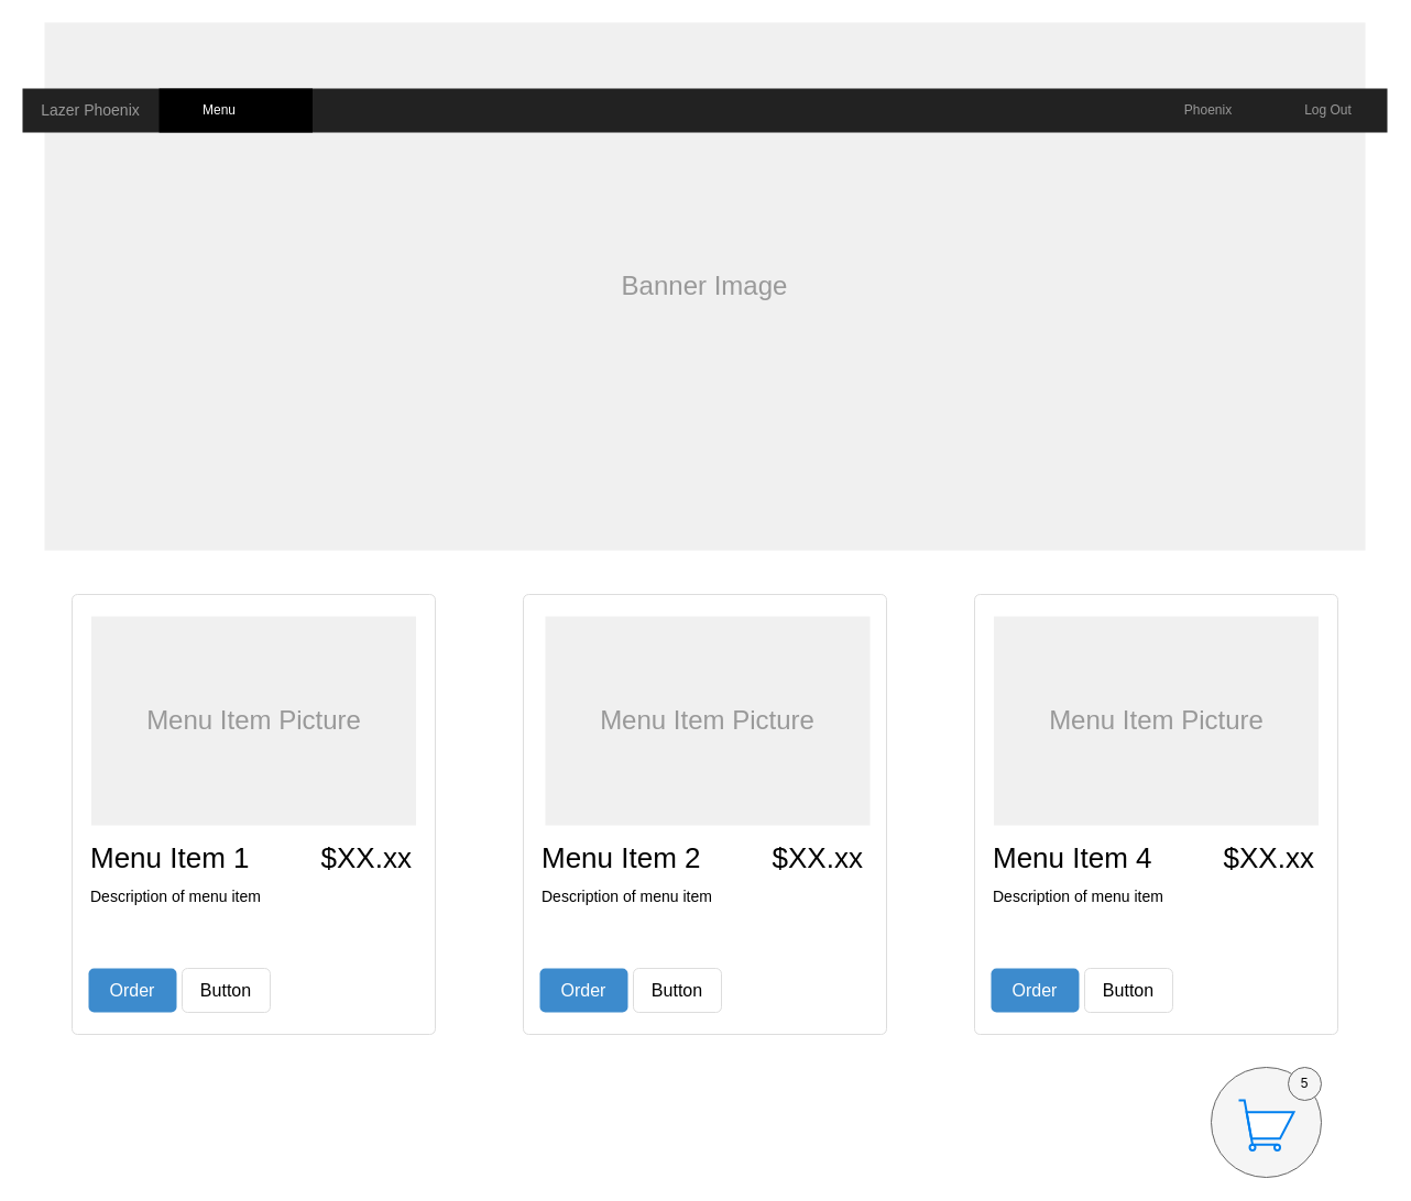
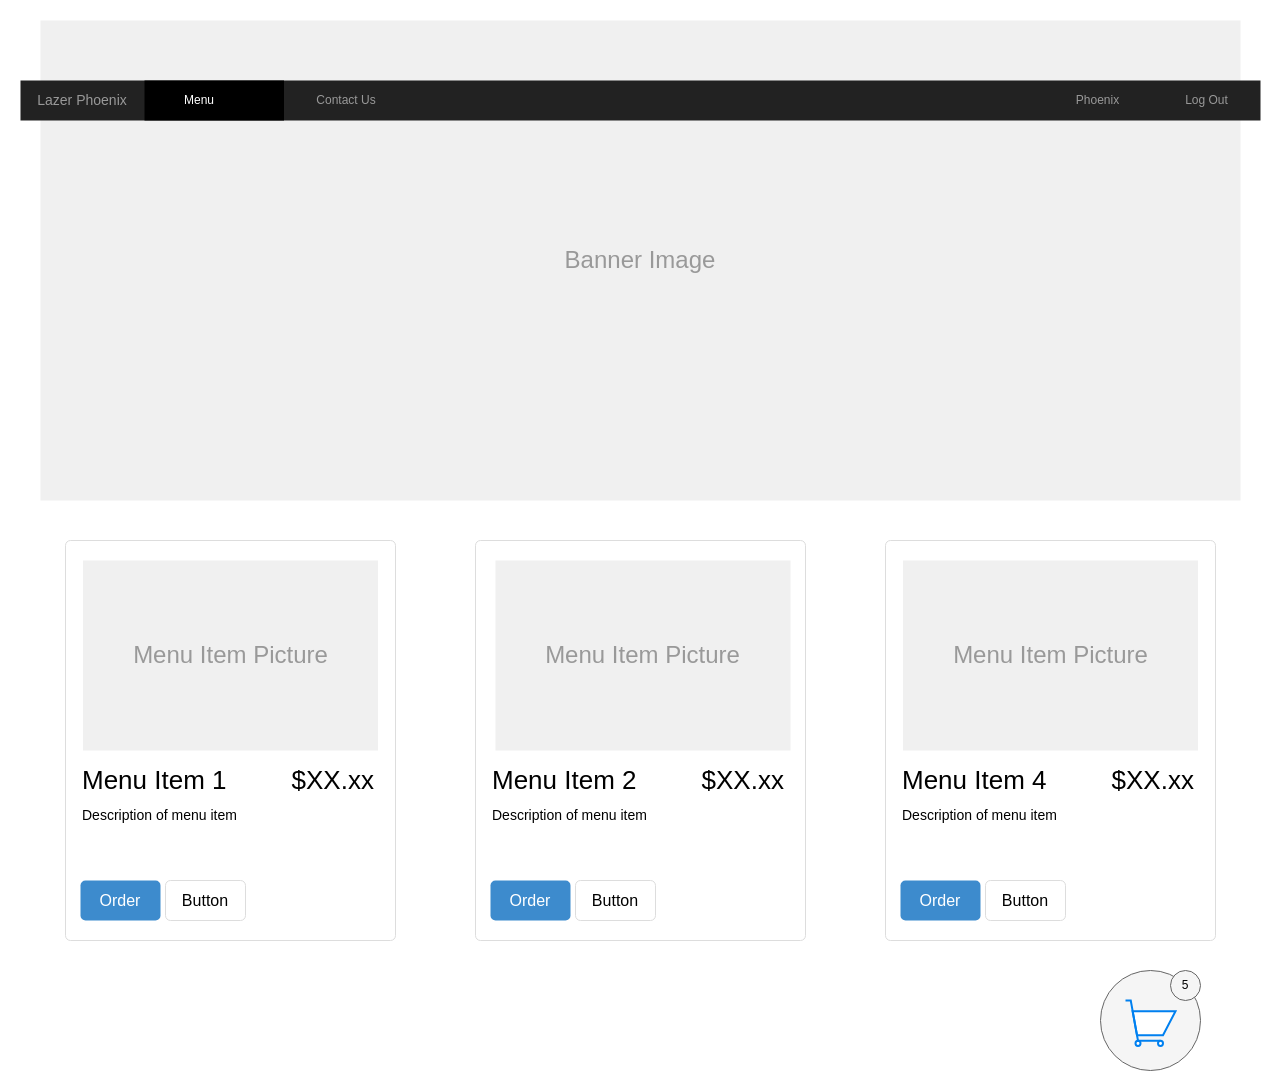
+ <mxCell id="6" value="Contact Us" style="html=1;shadow=0;dashed=0;fillColor=none;strokeColor=none;shape=mxgraph.bootstrap.rect;fontColor=#999999;whiteSpace=wrap;" parent="3" vertex="1"><mxGeometry x="263.505" width="124" height="40" as="geometry" /></mxCell>
